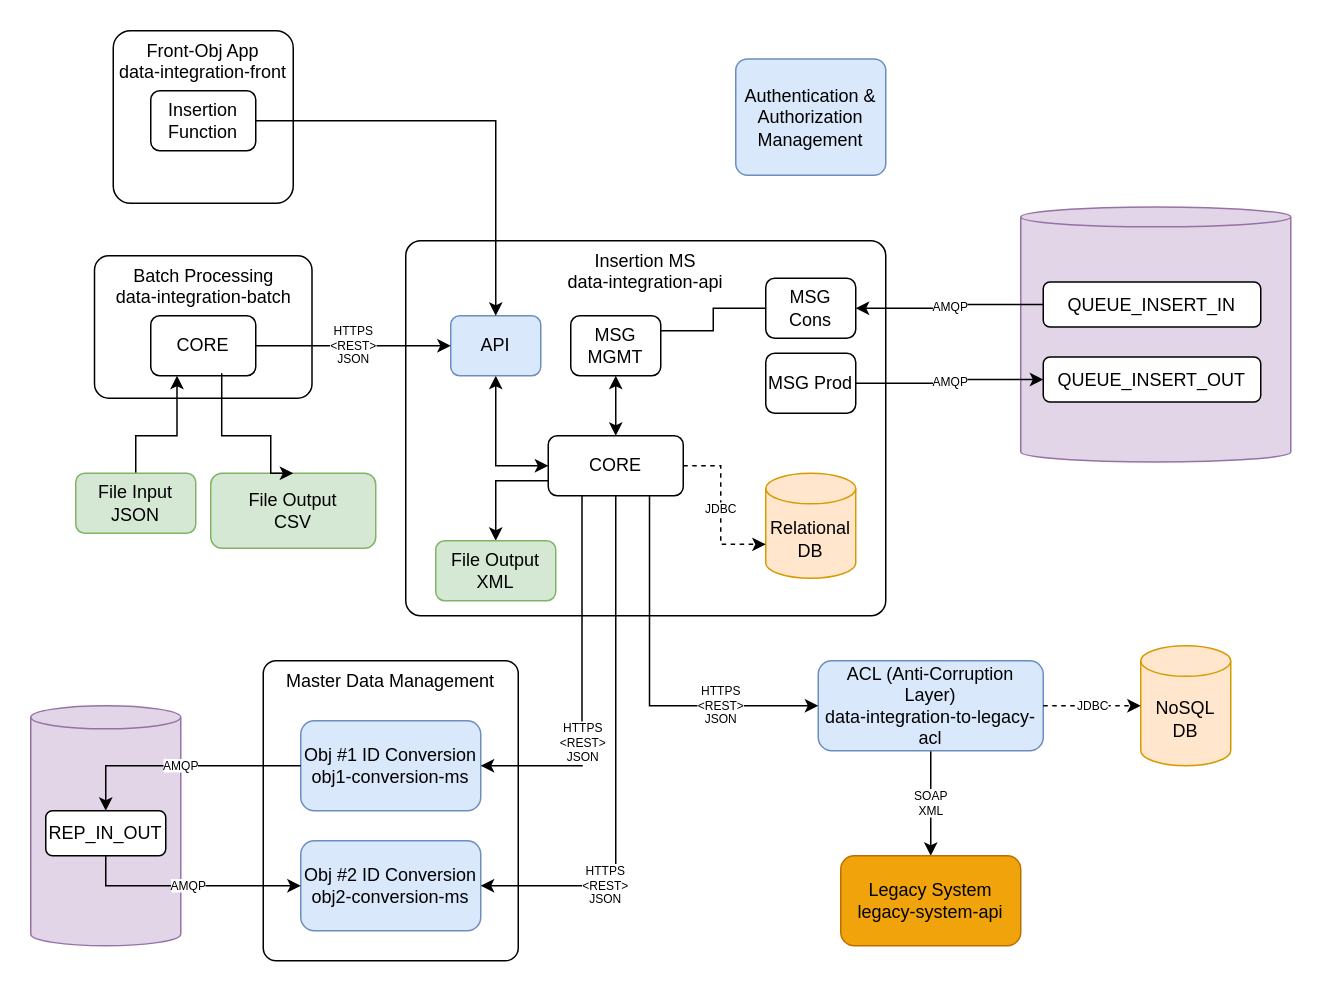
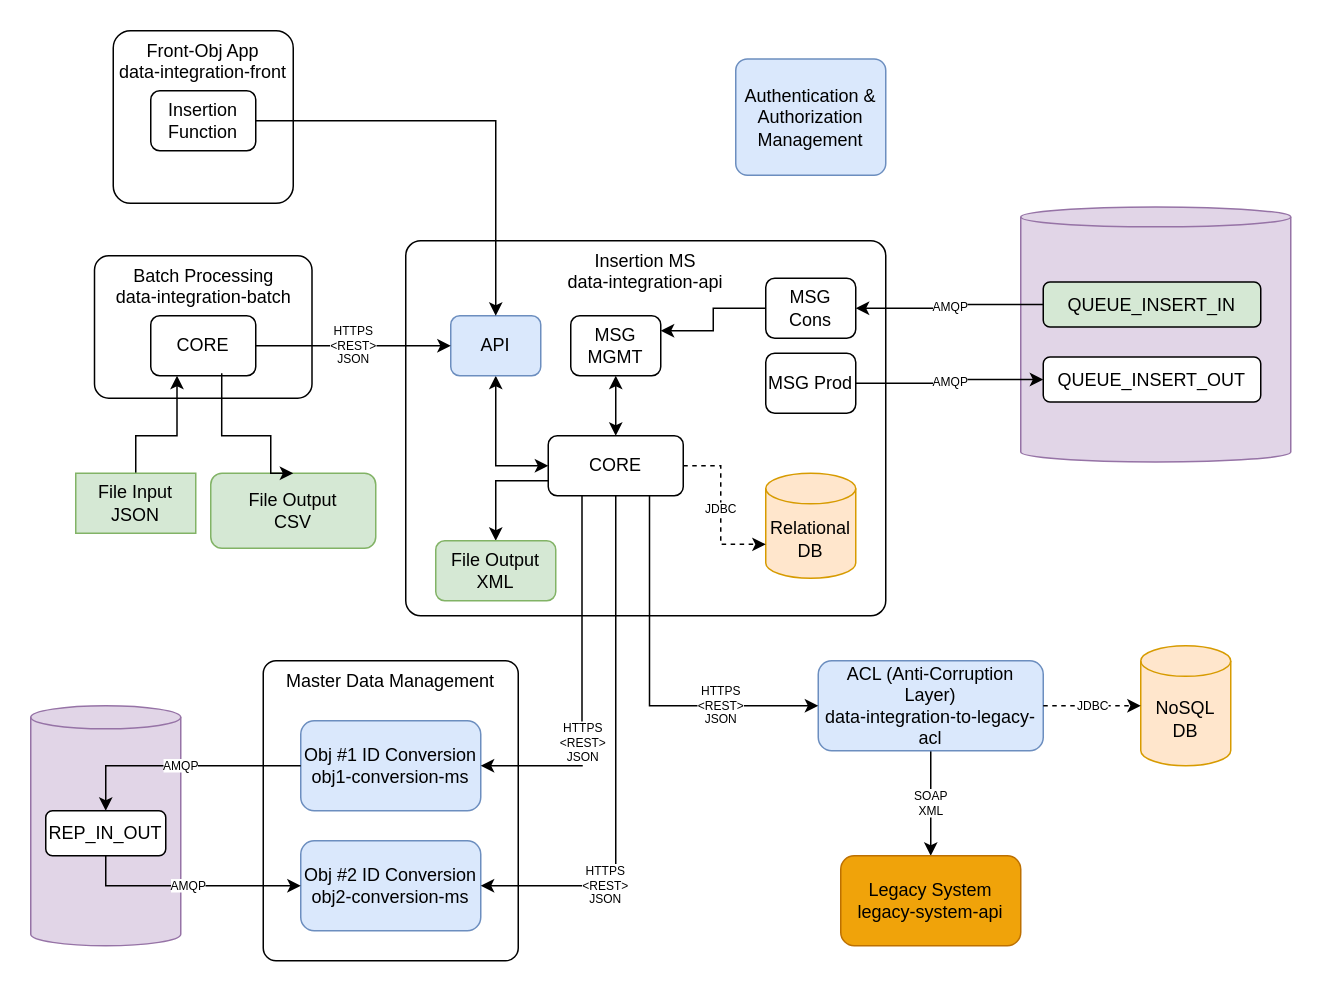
- <mxCell id="21" value="QUEUE_INSERT_IN" style="rounded=1;whiteSpace=wrap;html=1;" vertex="1" parent="1"><mxGeometry x="695" y="187.5" width="145" height="30" as="geometry" /></mxCell>
+ <mxCell id="21" value="QUEUE_INSERT_IN" style="rounded=1;whiteSpace=wrap;html=1;fillColor=#d5e8d4;" vertex="1" parent="1"><mxGeometry x="695" y="187.5" width="145" height="30" as="geometry" /></mxCell>
- <mxCell id="16" style="edgeStyle=orthogonalEdgeStyle;rounded=0;orthogonalLoop=1;jettySize=auto;html=1;entryX=1;entryY=0.25;entryDx=0;entryDy=0;endArrow=none;" edge="1" parent="1" source="17" target="30"><mxGeometry relative="1" as="geometry" /></mxCell>
+ <mxCell id="16" style="edgeStyle=orthogonalEdgeStyle;rounded=0;orthogonalLoop=1;jettySize=auto;html=1;entryX=1;entryY=0.25;entryDx=0;entryDy=0;" edge="1" parent="1" source="17" target="30"><mxGeometry relative="1" as="geometry" /></mxCell>
- <mxCell id="32" value="File Input&lt;div&gt;JSON&lt;/div&gt;" style="rounded=1;whiteSpace=wrap;html=1;fillColor=#d5e8d4;strokeColor=#82b366;" vertex="1" parent="1"><mxGeometry x="50" y="315" width="80" height="40" as="geometry" /></mxCell>
+ <mxCell id="32" value="File Input&lt;div&gt;JSON&lt;/div&gt;" style="whiteSpace=wrap;html=1;fillColor=#d5e8d4;strokeColor=#82b366;rounded=0;" vertex="1" parent="1"><mxGeometry x="50" y="315" width="80" height="40" as="geometry" /></mxCell>
